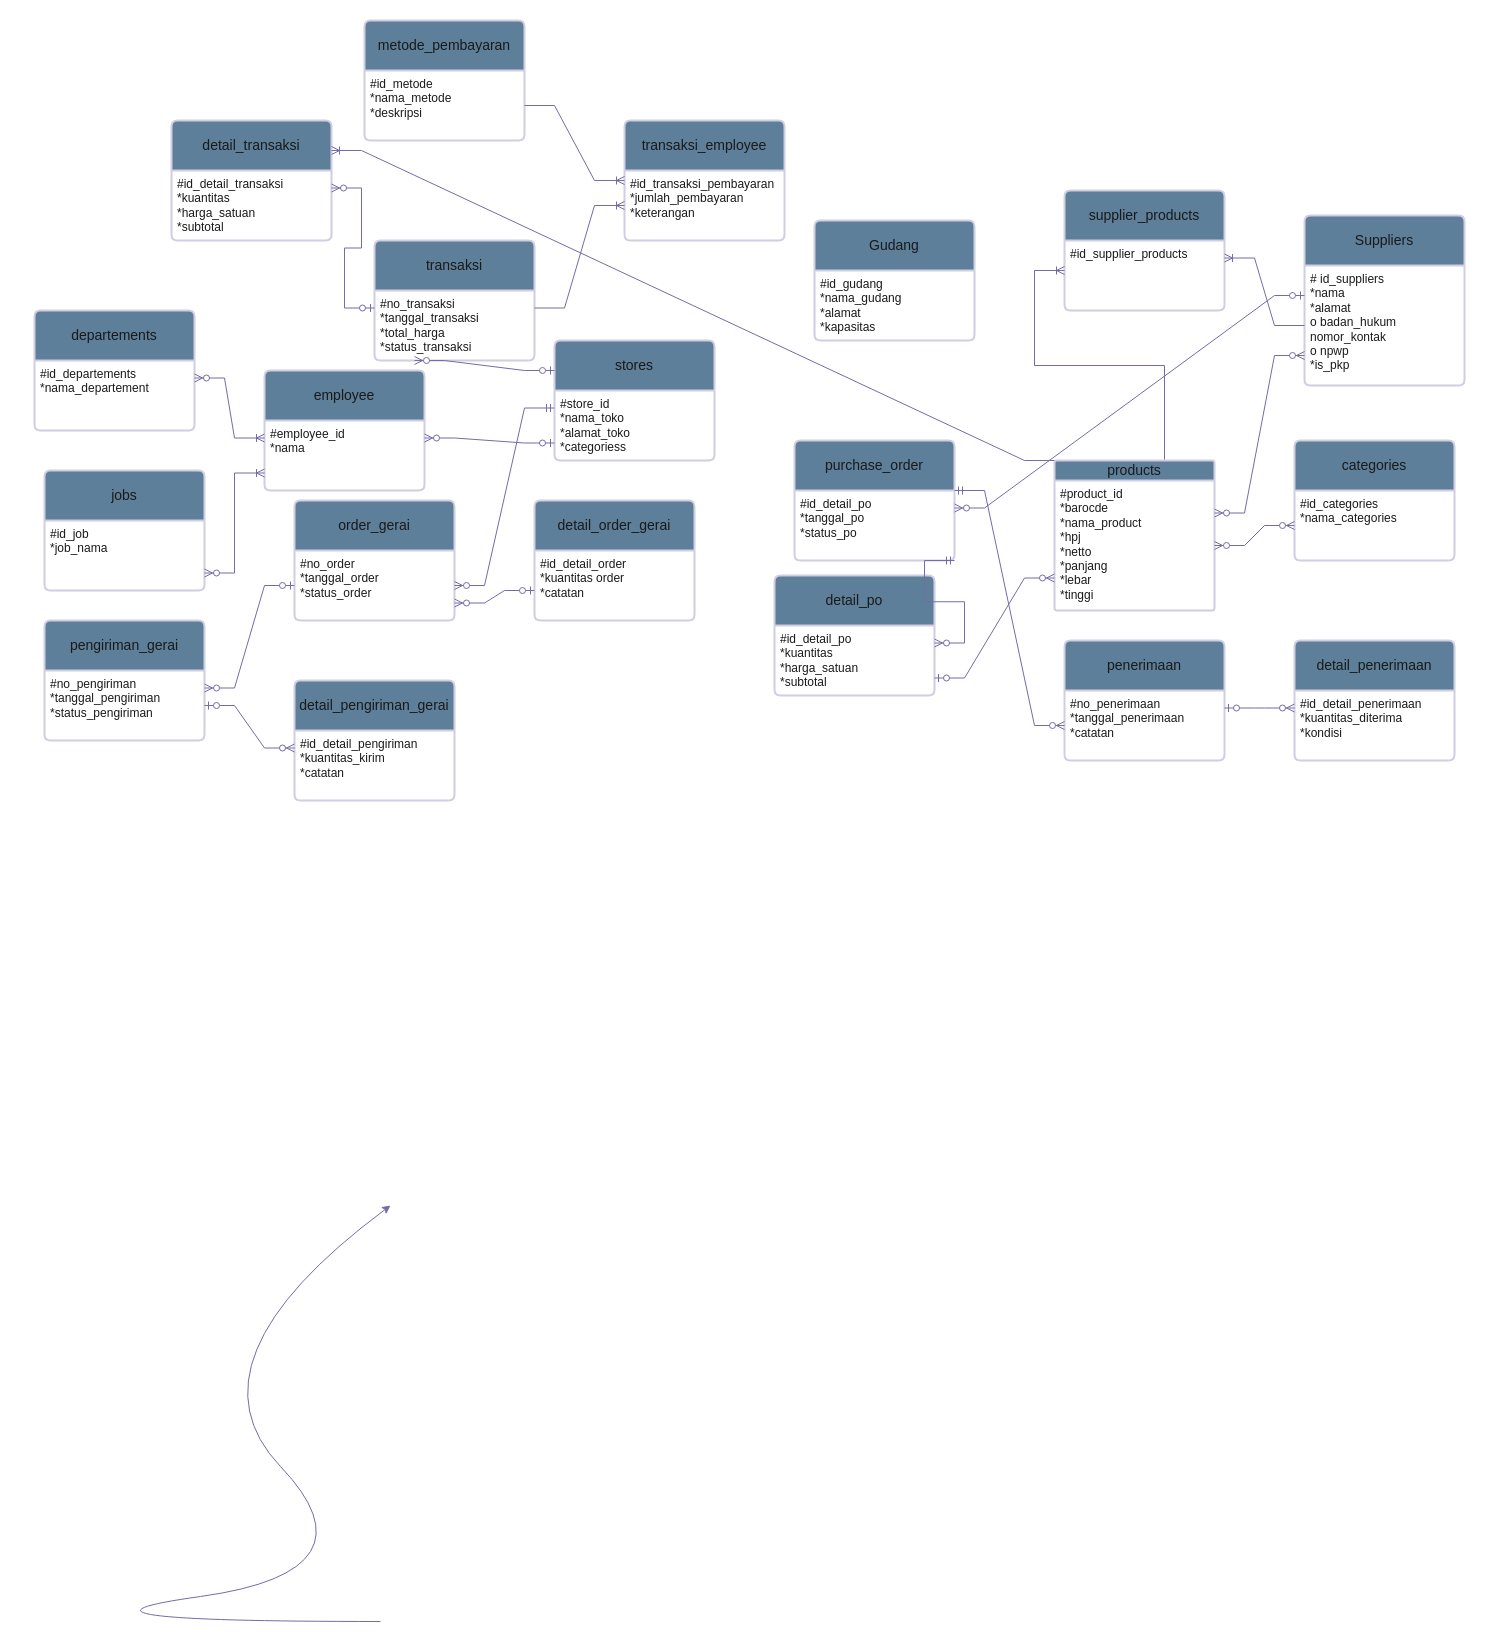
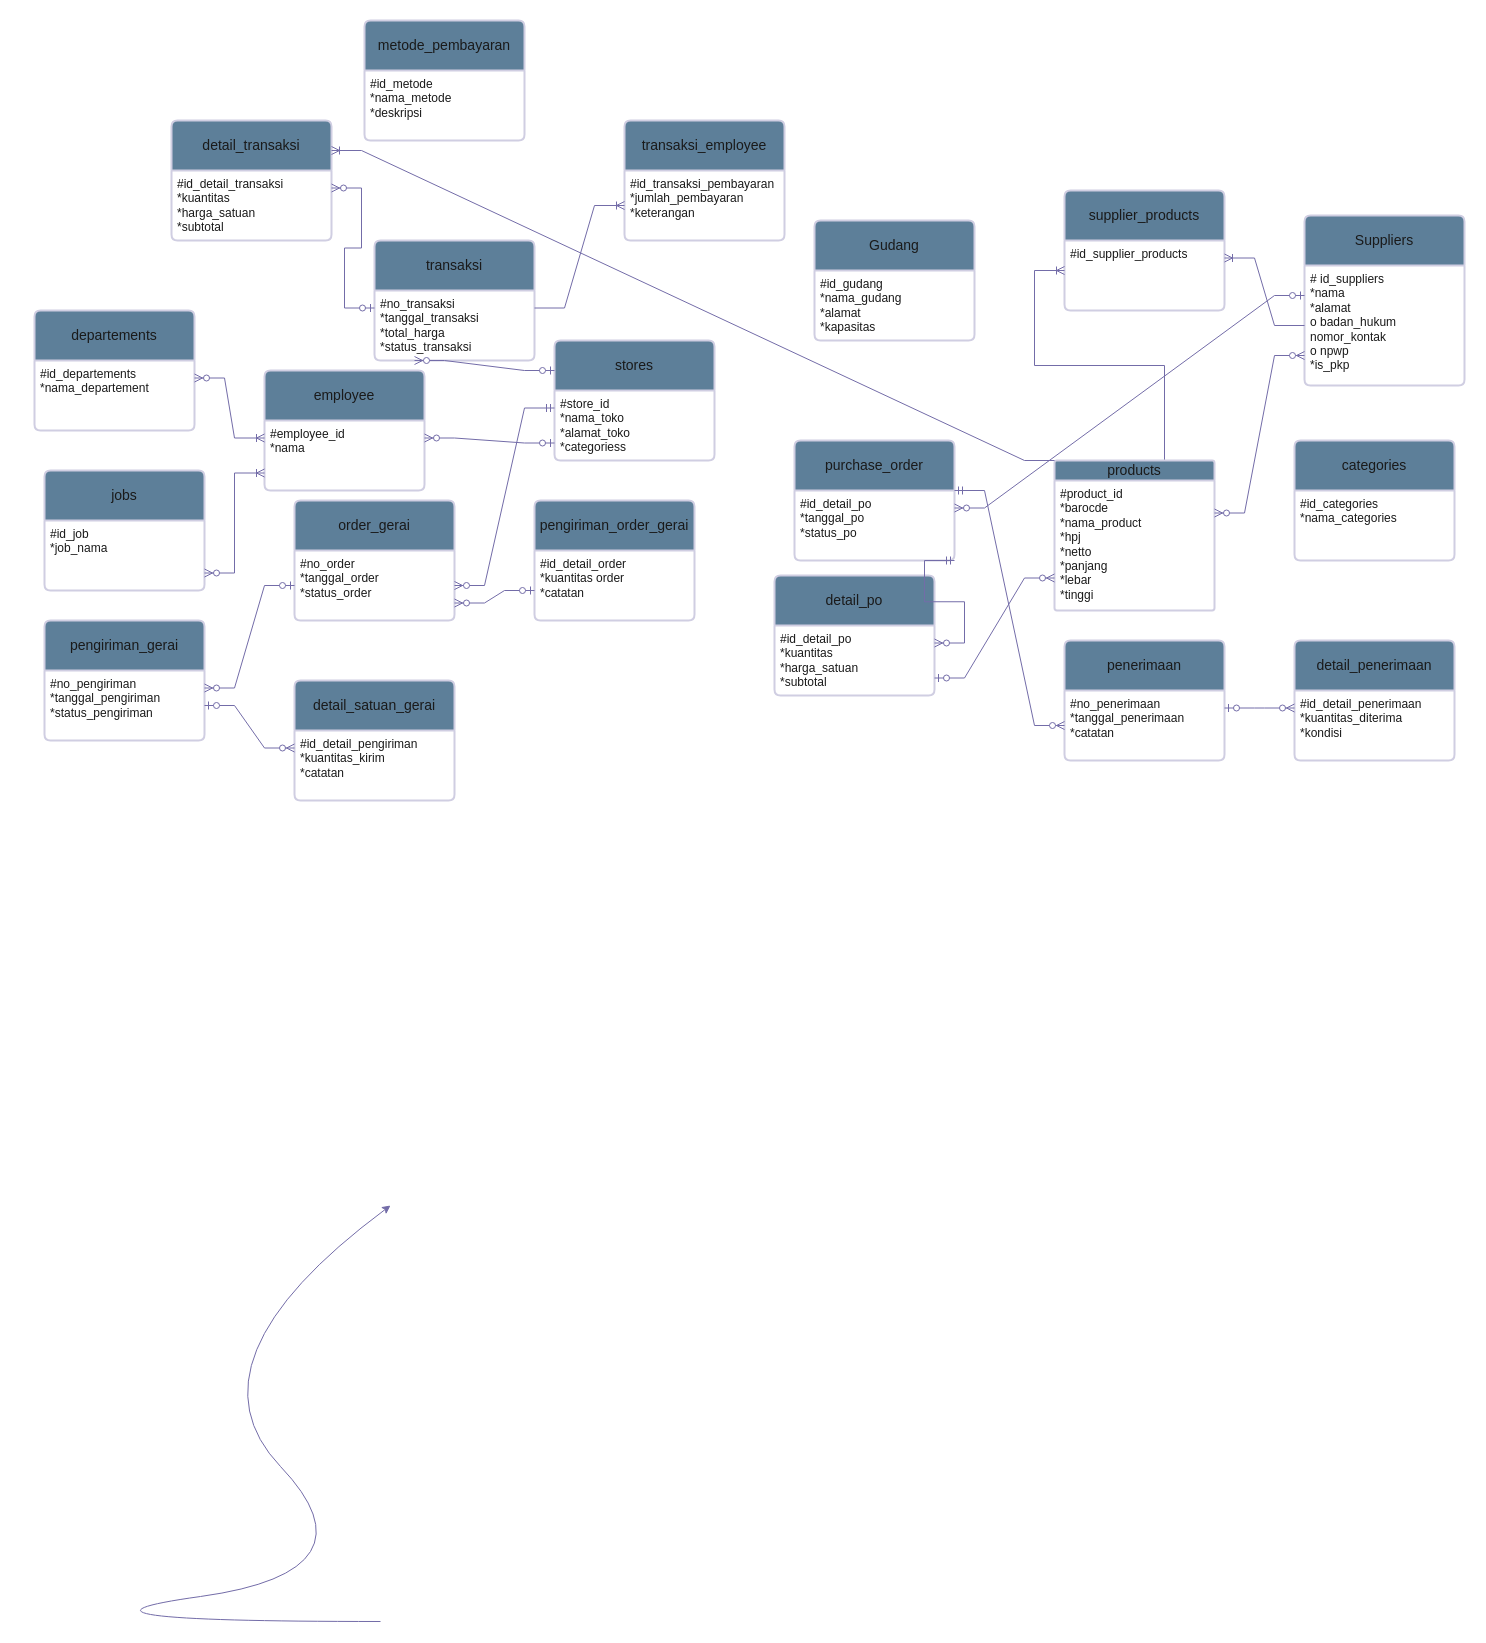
- <mxCell id="65" value="" style="edgeStyle=entityRelationEdgeStyle;fontSize=12;html=1;endArrow=ERoneToMany;rounded=0;exitX=1;exitY=0.5;exitDx=0;exitDy=0;entryX=0;entryY=0.5;entryDx=0;entryDy=0;labelBackgroundColor=none;strokeColor=#736CA8;fontColor=default;" edge="1" parent="1" source="63" target="60"><mxGeometry width="100" height="100" relative="1" as="geometry"><mxPoint x="544" y="318" as="sourcePoint" /><mxPoint x="634" y="215" as="targetPoint" /></mxGeometry></mxCell>
- <mxCell id="44" value="detail_order_gerai" style="swimlane;childLayout=stackLayout;horizontal=1;startSize=50;horizontalStack=0;rounded=1;fontSize=14;fontStyle=0;strokeWidth=2;resizeParent=0;resizeLast=1;shadow=0;dashed=0;align=center;arcSize=4;whiteSpace=wrap;html=1;labelBackgroundColor=none;fillColor=#5D7F99;strokeColor=#D0CEE2;fontColor=#1A1A1A;" vertex="1" parent="1"><mxGeometry x="534" y="500" width="160" height="120" as="geometry" /></mxCell>
+ <mxCell id="44" value="pengiriman_order_gerai" style="swimlane;childLayout=stackLayout;horizontal=1;startSize=50;horizontalStack=0;rounded=1;fontSize=14;fontStyle=0;strokeWidth=2;resizeParent=0;resizeLast=1;shadow=0;dashed=0;align=center;arcSize=4;whiteSpace=wrap;html=1;labelBackgroundColor=none;fillColor=#5D7F99;strokeColor=#D0CEE2;fontColor=#1A1A1A;" vertex="1" parent="1"><mxGeometry x="534" y="500" width="160" height="120" as="geometry" /></mxCell>
- <mxCell id="13" value="" style="edgeStyle=entityRelationEdgeStyle;fontSize=12;html=1;endArrow=ERzeroToMany;endFill=1;startArrow=ERzeroToMany;rounded=0;entryX=1;entryY=0.5;entryDx=0;entryDy=0;labelBackgroundColor=none;strokeColor=#736CA8;fontColor=default;" parent="1" source="11" target="9" edge="1"><mxGeometry width="100" height="100" relative="1" as="geometry"><mxPoint x="1074" y="590" as="sourcePoint" /><mxPoint x="1174" y="490" as="targetPoint" /></mxGeometry></mxCell>
- <mxCell id="50" value="detail_pengiriman_gerai" style="swimlane;childLayout=stackLayout;horizontal=1;startSize=50;horizontalStack=0;rounded=1;fontSize=14;fontStyle=0;strokeWidth=2;resizeParent=0;resizeLast=1;shadow=0;dashed=0;align=center;arcSize=4;whiteSpace=wrap;html=1;labelBackgroundColor=none;fillColor=#5D7F99;strokeColor=#D0CEE2;fontColor=#1A1A1A;" vertex="1" parent="1"><mxGeometry x="294" y="680" width="160" height="120" as="geometry" /></mxCell>
+ <mxCell id="50" value="detail_satuan_gerai" style="swimlane;childLayout=stackLayout;horizontal=1;startSize=50;horizontalStack=0;rounded=1;fontSize=14;fontStyle=0;strokeWidth=2;resizeParent=0;resizeLast=1;shadow=0;dashed=0;align=center;arcSize=4;whiteSpace=wrap;html=1;labelBackgroundColor=none;fillColor=#5D7F99;strokeColor=#D0CEE2;fontColor=#1A1A1A;" vertex="1" parent="1"><mxGeometry x="294" y="680" width="160" height="120" as="geometry" /></mxCell>
